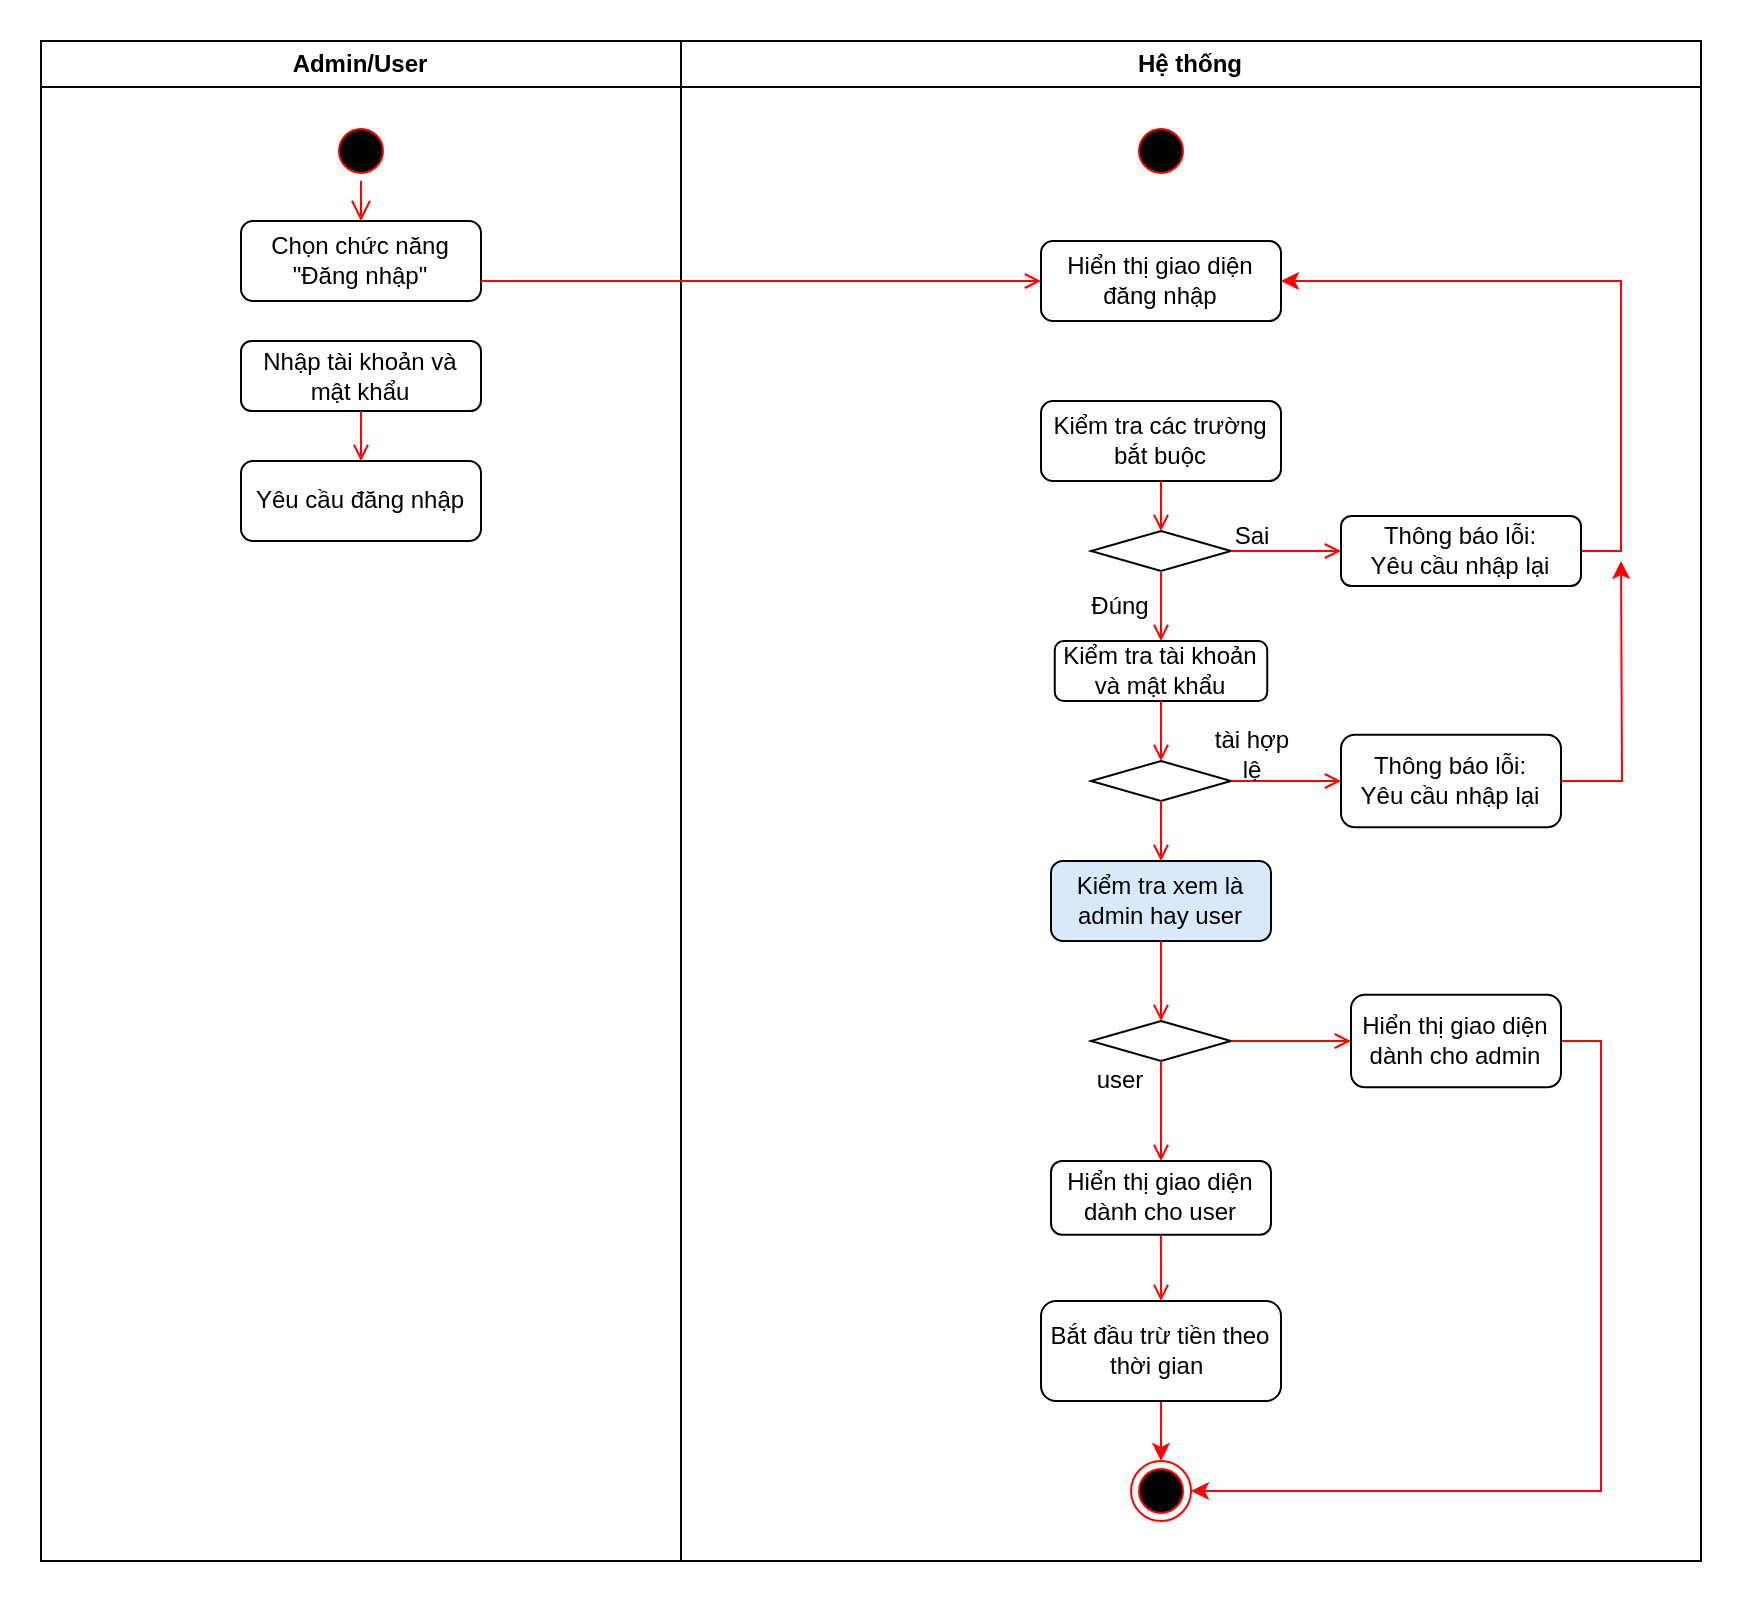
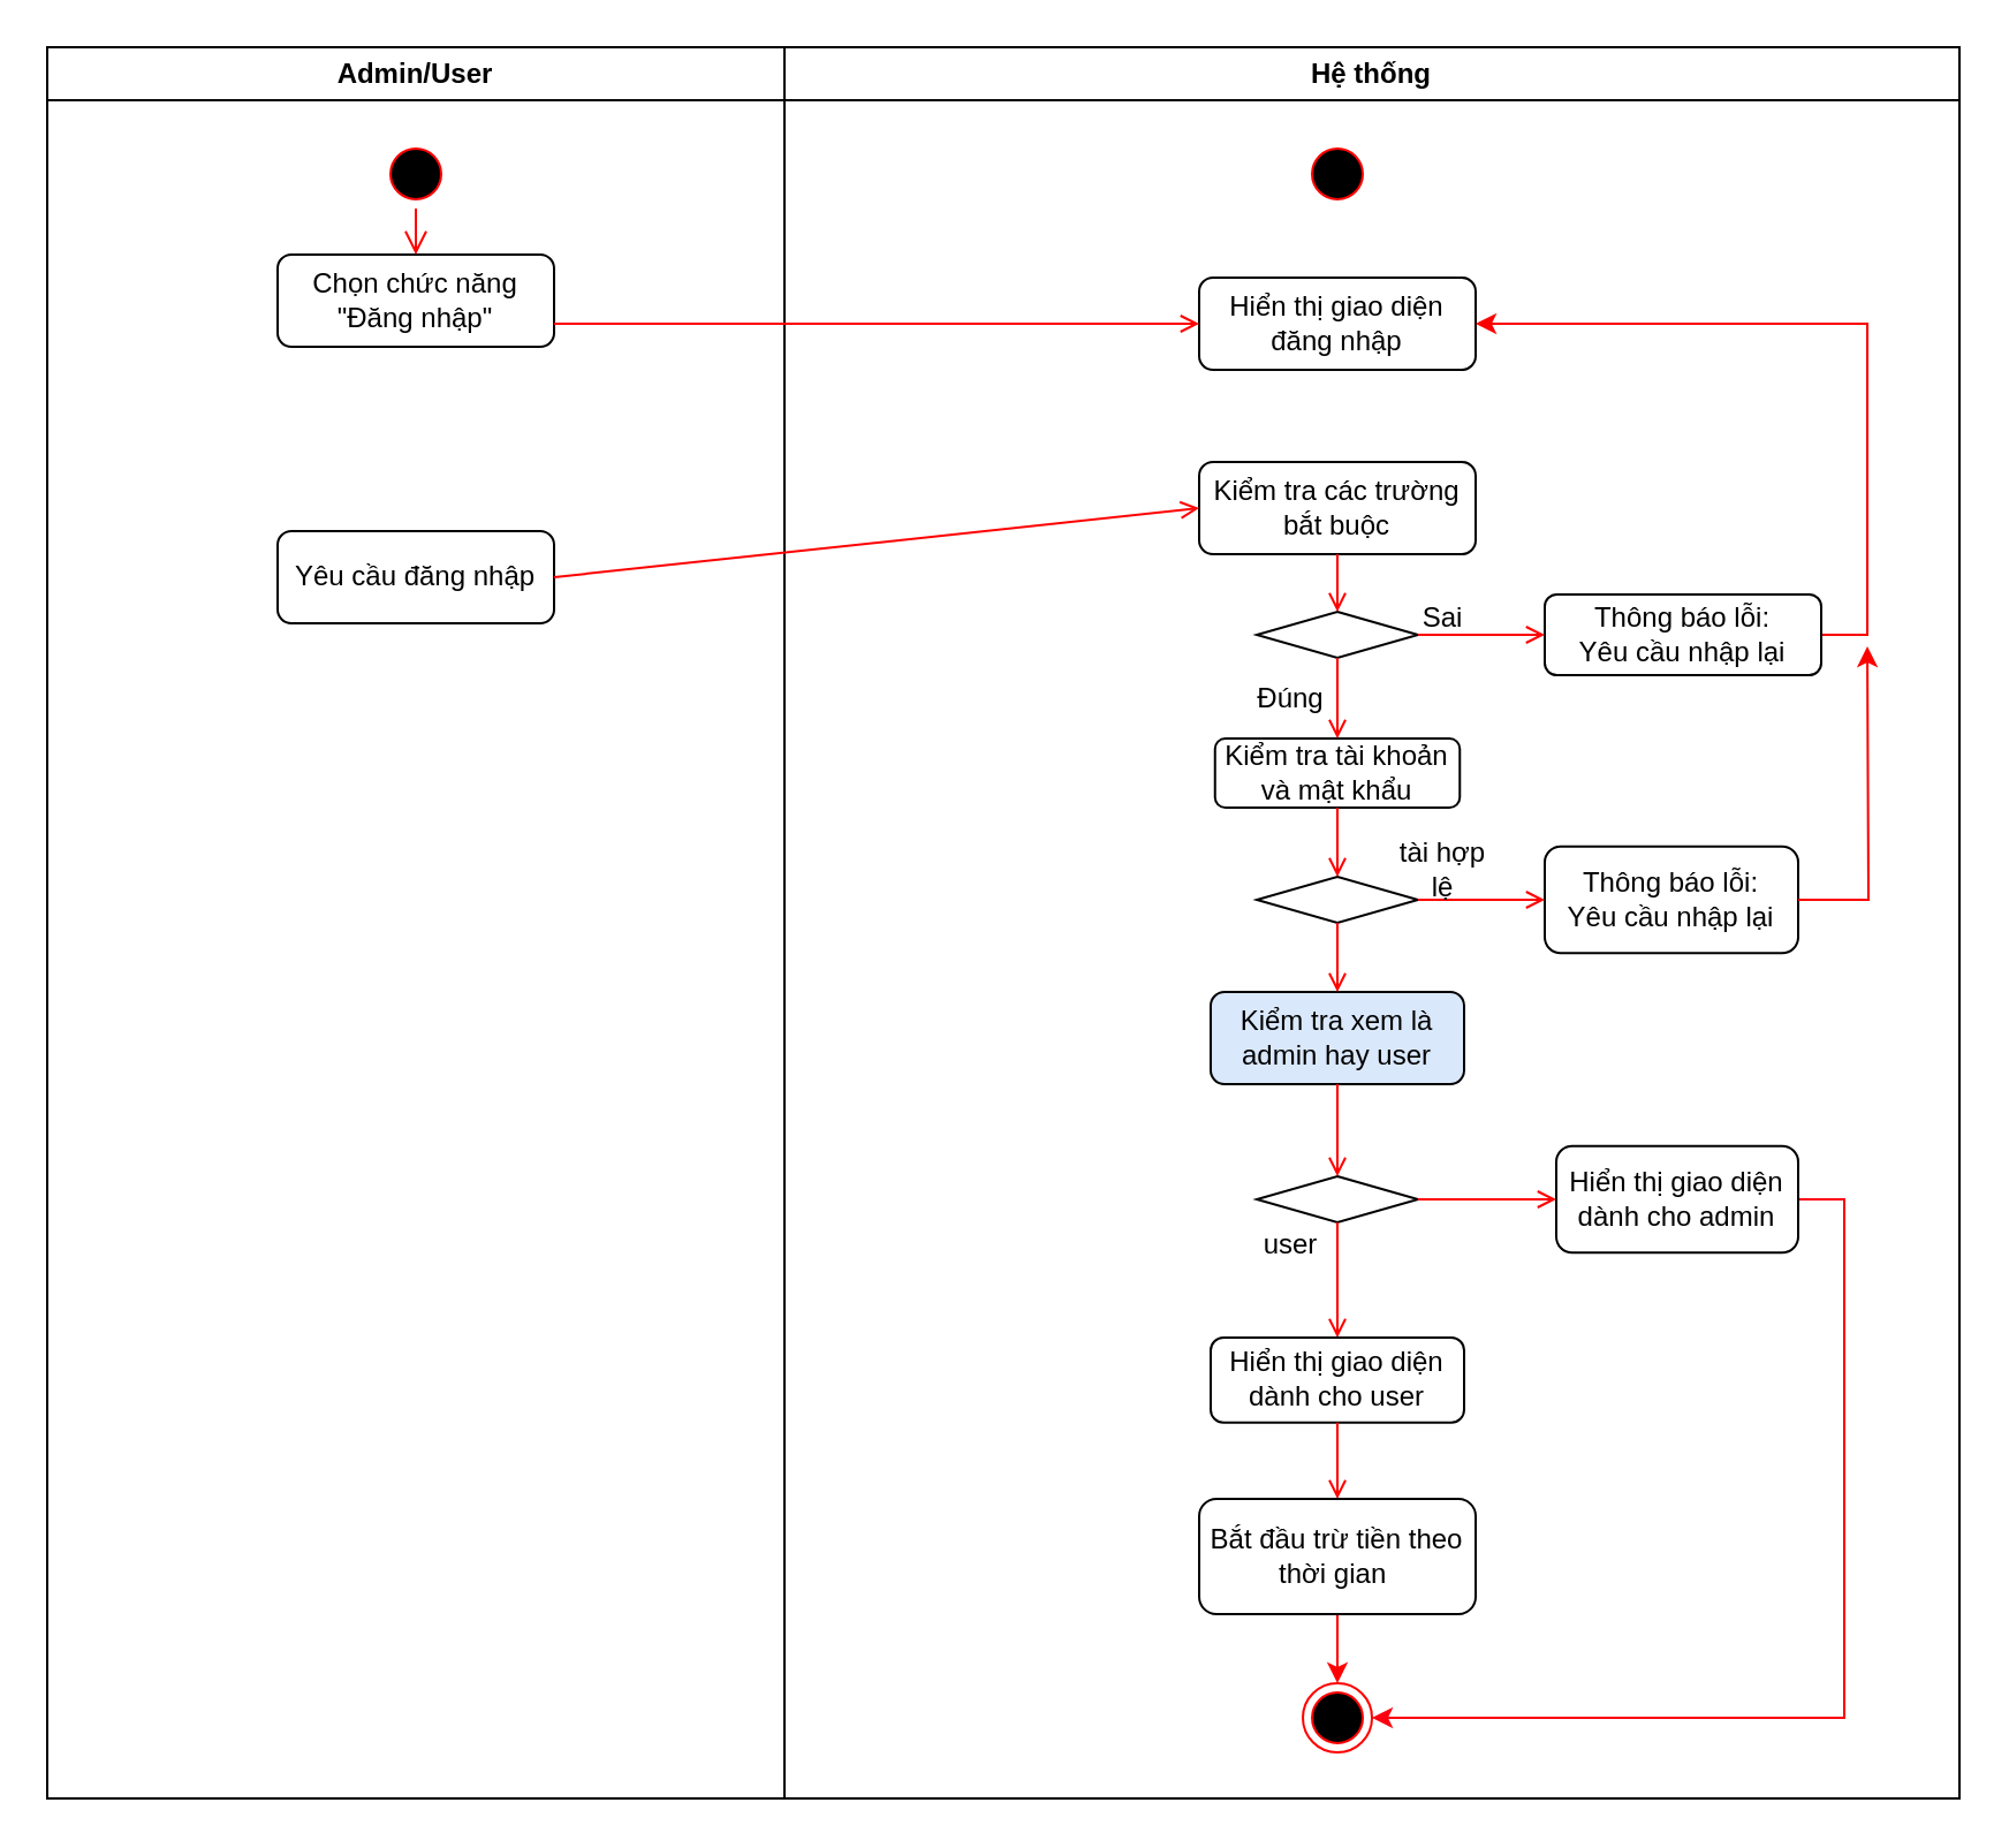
- <mxCell id="7" value="Nhập tài khoản và mật khẩu" style="rounded=1;whiteSpace=wrap;html=1;" parent="2" vertex="1"><mxGeometry x="100" y="150" width="120" height="35" as="geometry" /></mxCell>
- <mxCell id="9" value="" style="endArrow=open;strokeColor=#FF0000;endFill=1;rounded=0;exitX=0.5;exitY=1;exitDx=0;exitDy=0;entryX=0.5;entryY=0;entryDx=0;entryDy=0;" parent="2" source="7" target="8" edge="1"><mxGeometry relative="1" as="geometry"><mxPoint x="385" y="300" as="sourcePoint" /><mxPoint x="385" y="355" as="targetPoint" /></mxGeometry></mxCell>
+ <mxCell id="43" value="" style="endArrow=open;strokeColor=#FF0000;endFill=1;rounded=0;exitX=1;exitY=0.5;exitDx=0;exitDy=0;entryX=0;entryY=0.5;entryDx=0;entryDy=0;" parent="1" source="8" target="13" edge="1"><mxGeometry relative="1" as="geometry"><mxPoint x="415" y="290" as="sourcePoint" /></mxGeometry></mxCell>
